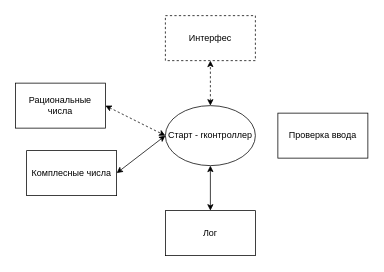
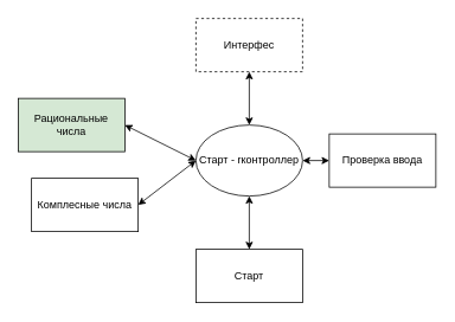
- <mxCell id="7" value="" style="endArrow=classic;startArrow=classic;html=1;entryX=0.5;entryY=1;entryDx=0;entryDy=0;exitX=0.5;exitY=0;exitDx=0;exitDy=0;dashed=1;" parent="1" source="2" target="3" edge="1"><mxGeometry width="50" height="50" relative="1" as="geometry"><mxPoint x="50" y="230" as="sourcePoint" /><mxPoint x="100" y="180" as="targetPoint" /></mxGeometry></mxCell>
+ <mxCell id="7" value="" style="endArrow=classic;startArrow=classic;html=1;entryX=0.5;entryY=1;entryDx=0;entryDy=0;exitX=0.5;exitY=0;exitDx=0;exitDy=0;" parent="1" source="2" target="3" edge="1"><mxGeometry width="50" height="50" relative="1" as="geometry"><mxPoint x="50" y="230" as="sourcePoint" /><mxPoint x="100" y="180" as="targetPoint" /></mxGeometry></mxCell>
- <mxCell id="5" value="Рациональные числа" style="rounded=0;whiteSpace=wrap;html=1;" parent="1" vertex="1"><mxGeometry x="20" y="110" width="120" height="60" as="geometry" /></mxCell>
+ <mxCell id="5" value="Рациональные числа" style="rounded=0;whiteSpace=wrap;html=1;fillColor=#d5e8d4;" parent="1" vertex="1"><mxGeometry x="20" y="110" width="120" height="60" as="geometry" /></mxCell>
- <mxCell id="8" value="" style="endArrow=classic;startArrow=classic;html=1;entryX=0;entryY=0.5;entryDx=0;entryDy=0;exitX=1;exitY=0.5;exitDx=0;exitDy=0;dashed=1;" parent="1" source="5" target="2" edge="1"><mxGeometry width="50" height="50" relative="1" as="geometry"><mxPoint x="50" y="230" as="sourcePoint" /><mxPoint x="100" y="180" as="targetPoint" /></mxGeometry></mxCell>
+ <mxCell id="8" value="" style="endArrow=classic;startArrow=classic;html=1;entryX=0;entryY=0.5;entryDx=0;entryDy=0;exitX=1;exitY=0.5;exitDx=0;exitDy=0;" parent="1" source="5" target="2" edge="1"><mxGeometry width="50" height="50" relative="1" as="geometry"><mxPoint x="50" y="230" as="sourcePoint" /><mxPoint x="100" y="180" as="targetPoint" /></mxGeometry></mxCell>
+ <mxCell id="11" value="" style="endArrow=classic;startArrow=classic;html=1;entryX=0;entryY=0.5;entryDx=0;entryDy=0;exitX=1;exitY=0.5;exitDx=0;exitDy=0;" parent="1" source="2" target="10" edge="1"><mxGeometry width="50" height="50" relative="1" as="geometry"><mxPoint x="50" y="230" as="sourcePoint" /><mxPoint x="100" y="180" as="targetPoint" /></mxGeometry></mxCell>
- <mxCell id="6" value="Лог" style="rounded=0;whiteSpace=wrap;html=1;" parent="1" vertex="1"><mxGeometry x="220" y="280" width="120" height="60" as="geometry" /></mxCell>
+ <mxCell id="6" value="Старт" style="rounded=0;whiteSpace=wrap;html=1;" parent="1" vertex="1"><mxGeometry x="220" y="280" width="120" height="60" as="geometry" /></mxCell>
